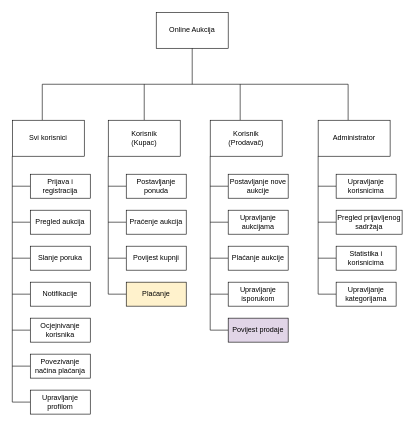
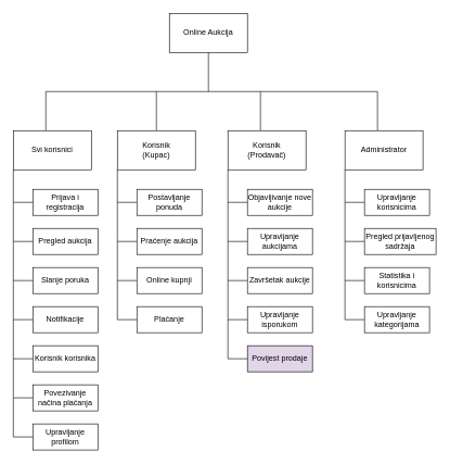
- <mxCell id="37" value="Postavljanje nove aukcije" style="rounded=0;whiteSpace=wrap;html=1;" vertex="1" parent="1"><mxGeometry x="380" y="290" width="100" height="40" as="geometry" /></mxCell>
+ <mxCell id="37" value="Objavljivanje nove aukcije" style="rounded=0;whiteSpace=wrap;html=1;" vertex="1" parent="1"><mxGeometry x="380" y="290" width="100" height="40" as="geometry" /></mxCell>
- <mxCell id="30" value="Povijest kupnji" style="rounded=0;whiteSpace=wrap;html=1;" vertex="1" parent="1"><mxGeometry x="210" y="410" width="100" height="40" as="geometry" /></mxCell>
+ <mxCell id="30" value="Online kupnji" style="rounded=0;whiteSpace=wrap;html=1;" vertex="1" parent="1"><mxGeometry x="210" y="410" width="100" height="40" as="geometry" /></mxCell>
- <mxCell id="41" value="Plaćanje aukcije" style="rounded=0;whiteSpace=wrap;html=1;" vertex="1" parent="1"><mxGeometry x="380" y="410" width="100" height="40" as="geometry" /></mxCell>
+ <mxCell id="41" value="Završetak aukcije" style="rounded=0;whiteSpace=wrap;html=1;" vertex="1" parent="1"><mxGeometry x="380" y="410" width="100" height="40" as="geometry" /></mxCell>
- <mxCell id="32" value="Plaćanje" style="rounded=0;whiteSpace=wrap;html=1;fillColor=#fff2cc;" vertex="1" parent="1"><mxGeometry x="210" y="470" width="100" height="40" as="geometry" /></mxCell>
+ <mxCell id="32" value="Plaćanje" style="rounded=0;whiteSpace=wrap;html=1;" vertex="1" parent="1"><mxGeometry x="210" y="470" width="100" height="40" as="geometry" /></mxCell>
- <mxCell id="17" value="Ocjejnivanje korisnika" style="rounded=0;whiteSpace=wrap;html=1;" vertex="1" parent="1"><mxGeometry x="50" y="530" width="100" height="40" as="geometry" /></mxCell>
+ <mxCell id="17" value="Korisnik korisnika" style="rounded=0;whiteSpace=wrap;html=1;" vertex="1" parent="1"><mxGeometry x="50" y="530" width="100" height="40" as="geometry" /></mxCell>
